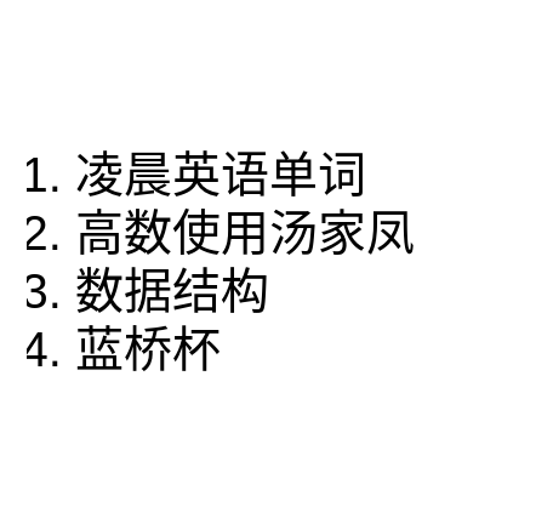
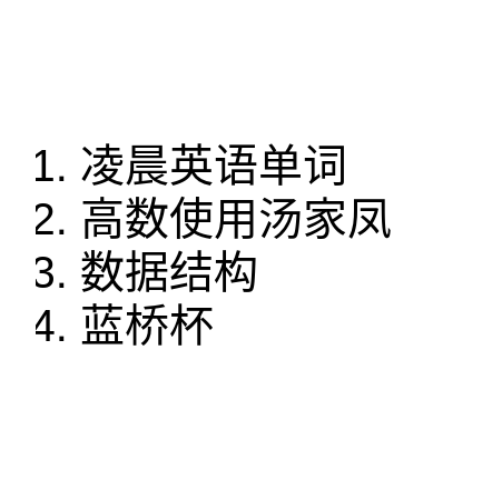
- <mxCell id="2" value="&lt;ol&gt;&lt;li&gt;凌晨英语单词&lt;/li&gt;&lt;li&gt;高数使用汤家凤&lt;/li&gt;&lt;li&gt;数据结构&lt;/li&gt;&lt;li&gt;蓝桥杯&lt;/li&gt;&lt;/ol&gt;" style="text;strokeColor=none;fillColor=none;html=1;whiteSpace=wrap;verticalAlign=middle;overflow=hidden;fontSize=40;" vertex="1" parent="1"><mxGeometry x="20" y="20" width="400" height="390" as="geometry" /></mxCell>
+ <mxCell id="2" value="&lt;ol&gt;&lt;li&gt;凌晨英语单词&lt;/li&gt;&lt;li&gt;高数使用汤家凤&lt;/li&gt;&lt;li&gt;数据结构&lt;/li&gt;&lt;li&gt;蓝桥杯&lt;/li&gt;&lt;/ol&gt;" style="text;strokeColor=none;fillColor=none;html=1;whiteSpace=wrap;verticalAlign=middle;overflow=hidden;fontSize=40;" vertex="1" parent="1"><mxGeometry x="30" y="25" width="400" height="390" as="geometry" /></mxCell>
